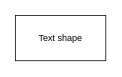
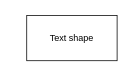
- <mxCell id="2" value="Text shape" style="rounded=0;whiteSpace=wrap;html=1;" vertex="1" parent="1"><mxGeometry x="20" y="20" width="120" height="60" as="geometry" /></mxCell>
+ <mxCell id="2" value="Text shape" style="rounded=0;whiteSpace=wrap;html=1;" vertex="1" parent="1"><mxGeometry x="35" y="20" width="120" height="60" as="geometry" /></mxCell>
